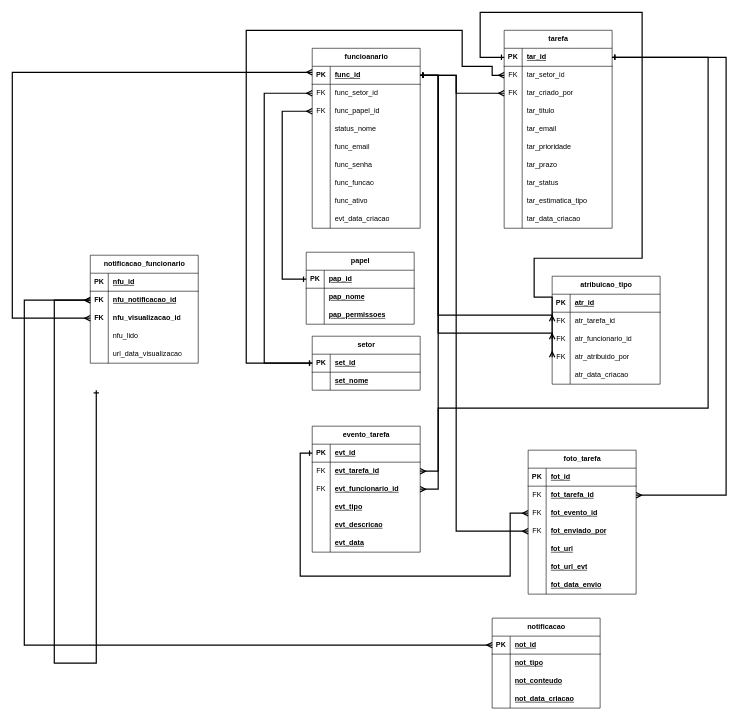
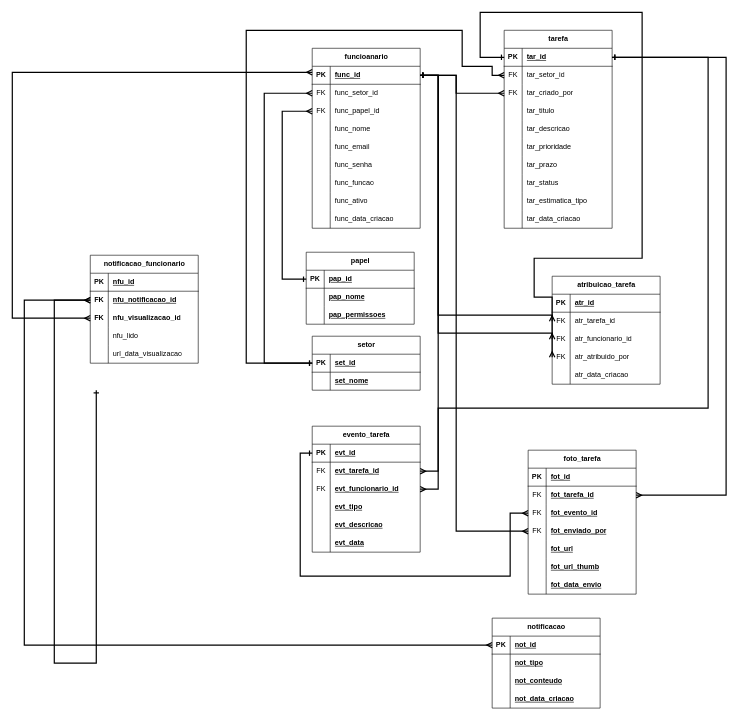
- <mxCell id="14" value="status_nome" style="shape=partialRectangle;connectable=0;fillColor=none;top=0;left=0;bottom=0;right=0;align=left;spacingLeft=6;overflow=hidden;whiteSpace=wrap;html=1;" parent="12" vertex="1"><mxGeometry x="30" width="150" height="30" as="geometry"><mxRectangle width="150" height="30" as="alternateBounds" /></mxGeometry></mxCell>
+ <mxCell id="14" value="func_nome" style="shape=partialRectangle;connectable=0;fillColor=none;top=0;left=0;bottom=0;right=0;align=left;spacingLeft=6;overflow=hidden;whiteSpace=wrap;html=1;" parent="12" vertex="1"><mxGeometry x="30" width="150" height="30" as="geometry"><mxRectangle width="150" height="30" as="alternateBounds" /></mxGeometry></mxCell>
- <mxCell id="62" value="tar_email" style="shape=partialRectangle;connectable=0;fillColor=none;top=0;left=0;bottom=0;right=0;align=left;spacingLeft=6;overflow=hidden;whiteSpace=wrap;html=1;" parent="60" vertex="1"><mxGeometry x="30" width="150" height="30" as="geometry"><mxRectangle width="150" height="30" as="alternateBounds" /></mxGeometry></mxCell>
+ <mxCell id="62" value="tar_descricao" style="shape=partialRectangle;connectable=0;fillColor=none;top=0;left=0;bottom=0;right=0;align=left;spacingLeft=6;overflow=hidden;whiteSpace=wrap;html=1;" parent="60" vertex="1"><mxGeometry x="30" width="150" height="30" as="geometry"><mxRectangle width="150" height="30" as="alternateBounds" /></mxGeometry></mxCell>
- <mxCell id="29" value="evt_data_criacao" style="shape=partialRectangle;connectable=0;fillColor=none;top=0;left=0;bottom=0;right=0;align=left;spacingLeft=6;overflow=hidden;whiteSpace=wrap;html=1;" parent="27" vertex="1"><mxGeometry x="30" width="150" height="30" as="geometry"><mxRectangle width="150" height="30" as="alternateBounds" /></mxGeometry></mxCell>
+ <mxCell id="29" value="func_data_criacao" style="shape=partialRectangle;connectable=0;fillColor=none;top=0;left=0;bottom=0;right=0;align=left;spacingLeft=6;overflow=hidden;whiteSpace=wrap;html=1;" parent="27" vertex="1"><mxGeometry x="30" width="150" height="30" as="geometry"><mxRectangle width="150" height="30" as="alternateBounds" /></mxGeometry></mxCell>
- <mxCell id="78" value="atribuicao_tipo" style="shape=table;startSize=30;container=1;collapsible=1;childLayout=tableLayout;fixedRows=1;rowLines=0;fontStyle=1;align=center;resizeLast=1;html=1;" parent="1" vertex="1"><mxGeometry x="920" y="460" width="180" height="180" as="geometry" /></mxCell>
+ <mxCell id="78" value="atribuicao_tarefa" style="shape=table;startSize=30;container=1;collapsible=1;childLayout=tableLayout;fixedRows=1;rowLines=0;fontStyle=1;align=center;resizeLast=1;html=1;" parent="1" vertex="1"><mxGeometry x="920" y="460" width="180" height="180" as="geometry" /></mxCell>
- <mxCell id="131" value="&lt;b&gt;&lt;u&gt;fot_url_evt&lt;/u&gt;&lt;/b&gt;" style="shape=partialRectangle;connectable=0;fillColor=none;top=0;left=0;bottom=0;right=0;align=left;spacingLeft=6;overflow=hidden;whiteSpace=wrap;html=1;" parent="129" vertex="1"><mxGeometry x="30" width="150" height="30" as="geometry"><mxRectangle width="150" height="30" as="alternateBounds" /></mxGeometry></mxCell>
+ <mxCell id="131" value="&lt;b&gt;&lt;u&gt;fot_url_thumb&lt;/u&gt;&lt;/b&gt;" style="shape=partialRectangle;connectable=0;fillColor=none;top=0;left=0;bottom=0;right=0;align=left;spacingLeft=6;overflow=hidden;whiteSpace=wrap;html=1;" parent="129" vertex="1"><mxGeometry x="30" width="150" height="30" as="geometry"><mxRectangle width="150" height="30" as="alternateBounds" /></mxGeometry></mxCell>
